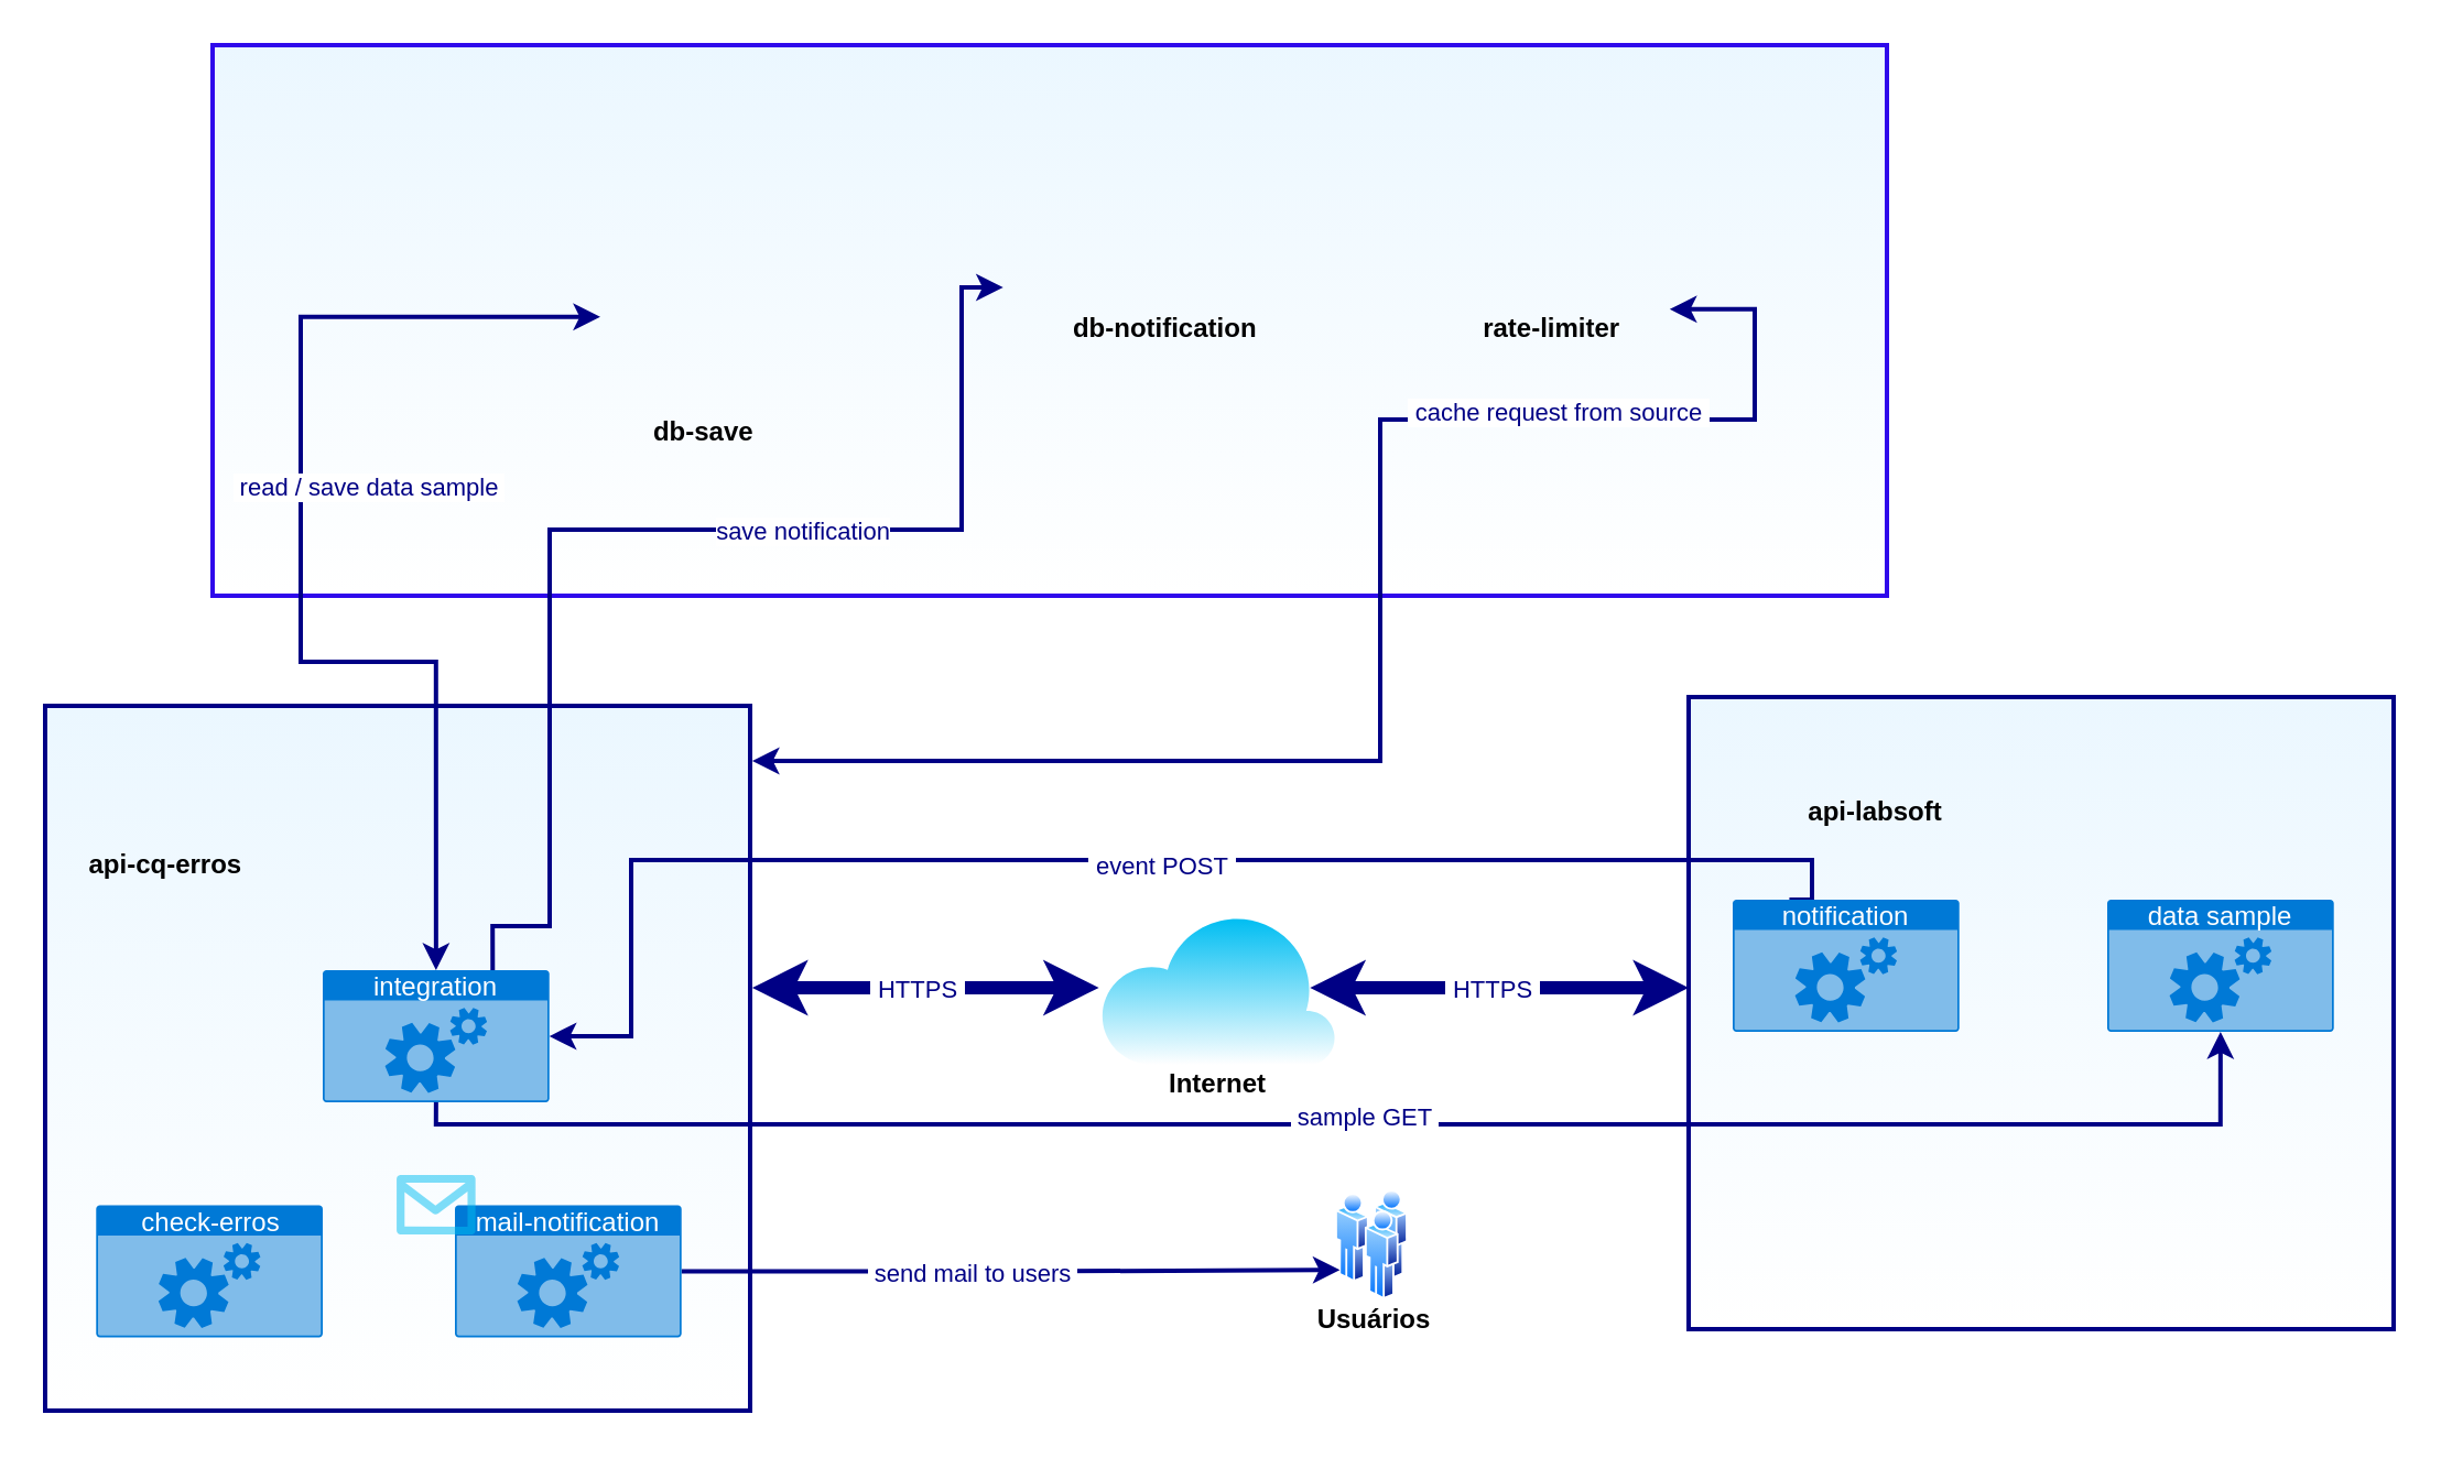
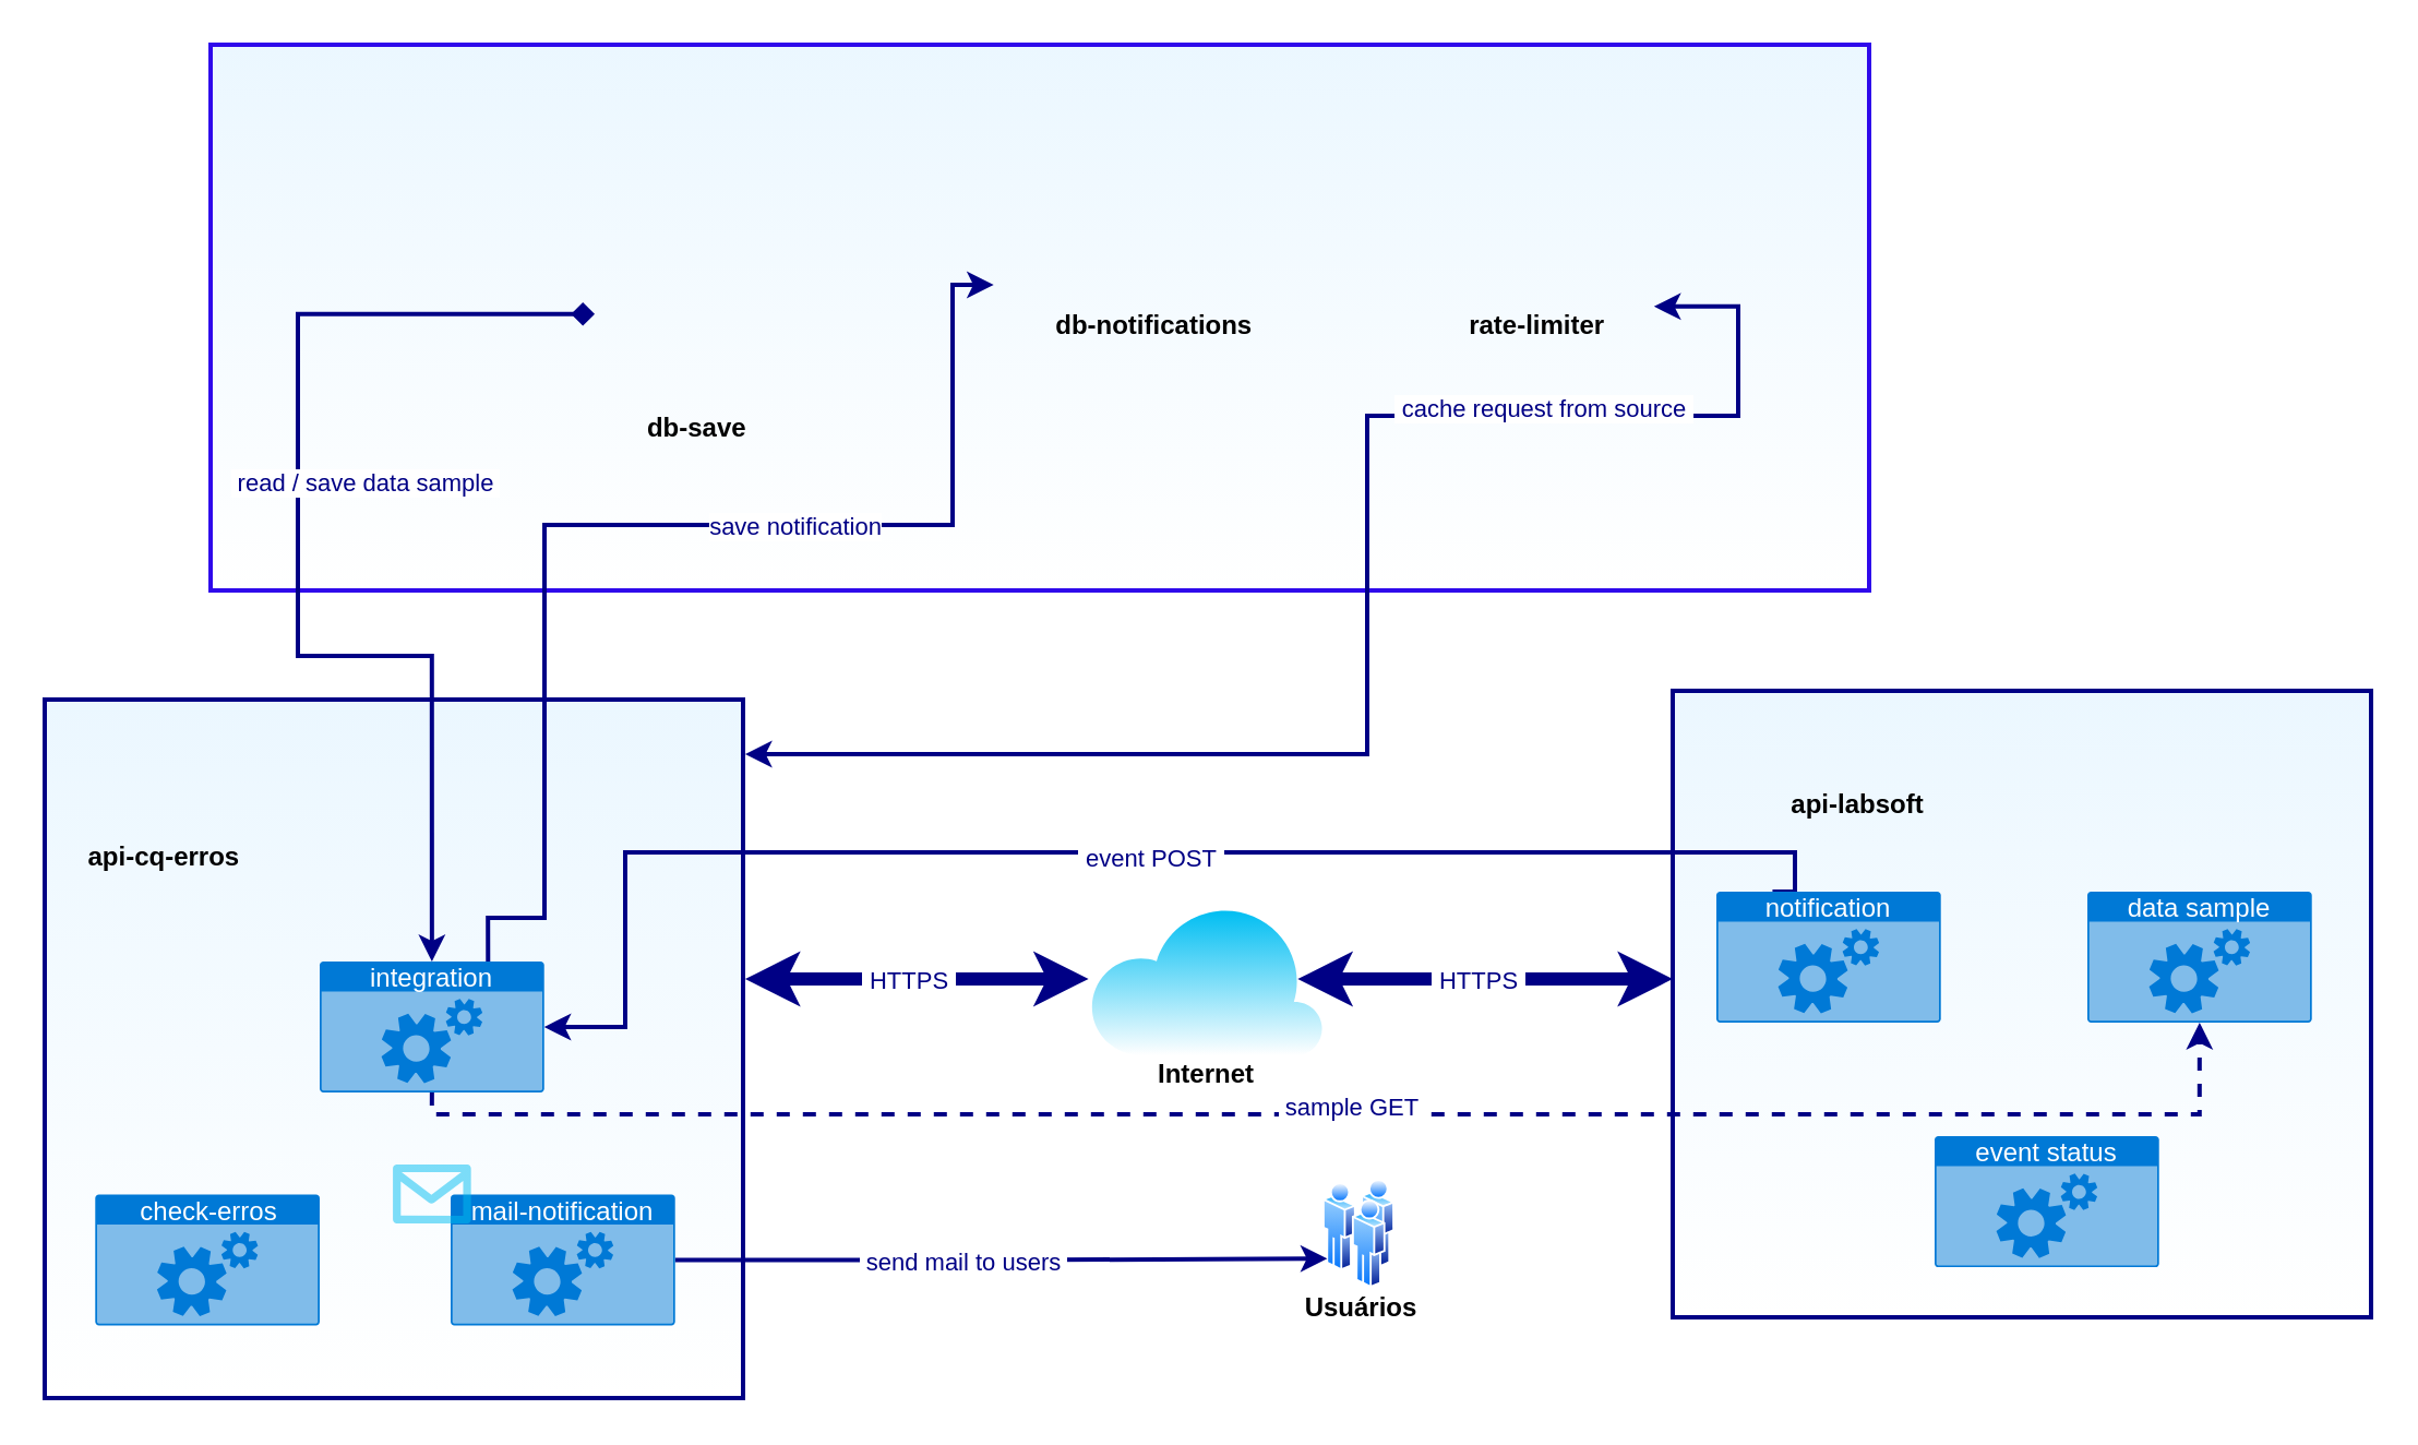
- <mxCell id="18" style="edgeStyle=orthogonalEdgeStyle;rounded=0;orthogonalLoop=1;jettySize=auto;html=1;exitX=0.5;exitY=0;exitDx=0;exitDy=0;exitPerimeter=0;startArrow=classic;startFill=1;strokeColor=#000085;strokeWidth=2;entryX=0;entryY=0.5;entryDx=0;entryDy=0;" edge="1" parent="1" source="24" target="5"><mxGeometry relative="1" as="geometry"><Array as="points"><mxPoint x="197" y="300" /><mxPoint x="136" y="300" /><mxPoint x="136" y="143" /></Array></mxGeometry></mxCell>
+ <mxCell id="18" style="edgeStyle=orthogonalEdgeStyle;rounded=0;orthogonalLoop=1;jettySize=auto;html=1;exitX=0.5;exitY=0;exitDx=0;exitDy=0;exitPerimeter=0;startArrow=classic;startFill=1;strokeColor=#000085;strokeWidth=2;entryX=0;entryY=0.5;entryDx=0;entryDy=0;endArrow=diamond;" edge="1" parent="1" source="24" target="5"><mxGeometry relative="1" as="geometry"><Array as="points"><mxPoint x="197" y="300" /><mxPoint x="136" y="300" /><mxPoint x="136" y="143" /></Array></mxGeometry></mxCell>
- <mxCell id="9" value="db-notification" style="shape=image;verticalLabelPosition=bottom;labelBackgroundColor=none;verticalAlign=top;aspect=fixed;imageAspect=0;image=https://webassets.mongodb.com/_com_assets/cms/mongodb_logo1-76twgcu2dm.png;fontStyle=1;spacingTop=-5;" vertex="1" parent="1"><mxGeometry x="454.86" y="100" width="147.52" height="40" as="geometry" /></mxCell>
+ <mxCell id="9" value="db-notifications" style="shape=image;verticalLabelPosition=bottom;labelBackgroundColor=none;verticalAlign=top;aspect=fixed;imageAspect=0;image=https://webassets.mongodb.com/_com_assets/cms/mongodb_logo1-76twgcu2dm.png;fontStyle=1;spacingTop=-5;" vertex="1" parent="1"><mxGeometry x="454.86" y="100" width="147.52" height="40" as="geometry" /></mxCell>
- <mxCell id="22" style="edgeStyle=orthogonalEdgeStyle;rounded=0;orthogonalLoop=1;jettySize=auto;html=1;exitX=0.5;exitY=1;exitDx=0;exitDy=0;exitPerimeter=0;entryX=0.5;entryY=1;entryDx=0;entryDy=0;entryPerimeter=0;startArrow=none;startFill=0;strokeColor=#000085;strokeWidth=2;" edge="1" parent="1" source="24" target="32"><mxGeometry relative="1" as="geometry"><Array as="points"><mxPoint x="197" y="510" /><mxPoint x="1007" y="510" /></Array></mxGeometry></mxCell>
+ <mxCell id="22" style="edgeStyle=orthogonalEdgeStyle;rounded=0;orthogonalLoop=1;jettySize=auto;html=1;exitX=0.5;exitY=1;exitDx=0;exitDy=0;exitPerimeter=0;entryX=0.5;entryY=1;entryDx=0;entryDy=0;entryPerimeter=0;startArrow=none;startFill=0;strokeColor=#000085;strokeWidth=2;dashed=1;" edge="1" parent="1" source="24" target="32"><mxGeometry relative="1" as="geometry"><Array as="points"><mxPoint x="197" y="510" /><mxPoint x="1007" y="510" /></Array></mxGeometry></mxCell>
+ <mxCell id="33" value="event status" style="html=1;strokeColor=none;fillColor=#0079D6;labelPosition=center;verticalLabelPosition=middle;verticalAlign=top;align=center;fontSize=12;outlineConnect=0;spacingTop=-6;fontColor=#FFFFFF;shape=mxgraph.sitemap.services;" vertex="1" parent="1"><mxGeometry x="886" y="520.06" width="102.86" height="60" as="geometry" /></mxCell>
